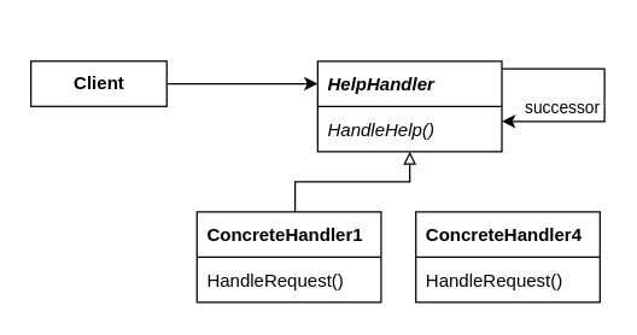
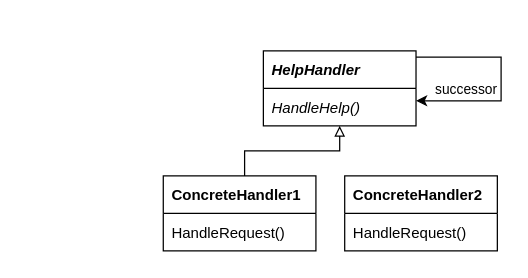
- <mxCell id="9" value="&lt;b&gt;Client&lt;/b&gt;" style="html=1;fontSize=12;startSize=25;arcSize=12;spacing=2;fillColor=none;" vertex="1" parent="1"><mxGeometry x="20" y="40" width="90" height="30" as="geometry" /></mxCell>
- <mxCell id="12" value="" style="endArrow=classic;html=1;rounded=0;exitX=1;exitY=0.5;exitDx=0;exitDy=0;entryX=0;entryY=0.25;entryDx=0;entryDy=0;" edge="1" parent="1" source="9" target="2"><mxGeometry width="50" height="50" relative="1" as="geometry"><mxPoint x="140" y="30" as="sourcePoint" /><mxPoint x="190" y="-20" as="targetPoint" /></mxGeometry></mxCell>
- <mxCell id="7" value="ConcreteHandler4" style="swimlane;fontStyle=1;childLayout=stackLayout;horizontal=1;startSize=30;fillColor=none;horizontalStack=0;resizeParent=1;resizeParentMax=0;resizeLast=0;collapsible=0;marginBottom=0;fontSize=12;swimlaneHead=1;swimlaneBody=1;connectable=1;allowArrows=1;dropTarget=1;align=left;spacingLeft=5;" parent="1" vertex="1"><mxGeometry x="275" y="140" width="122" height="60" as="geometry"><mxRectangle x="245" y="370" width="90" height="26" as="alternateBounds" /></mxGeometry></mxCell>
+ <mxCell id="7" value="ConcreteHandler2" style="swimlane;fontStyle=1;childLayout=stackLayout;horizontal=1;startSize=30;fillColor=none;horizontalStack=0;resizeParent=1;resizeParentMax=0;resizeLast=0;collapsible=0;marginBottom=0;fontSize=12;swimlaneHead=1;swimlaneBody=1;connectable=1;allowArrows=1;dropTarget=1;align=left;spacingLeft=5;" parent="1" vertex="1"><mxGeometry x="275" y="140" width="122" height="60" as="geometry"><mxRectangle x="245" y="370" width="90" height="26" as="alternateBounds" /></mxGeometry></mxCell>
